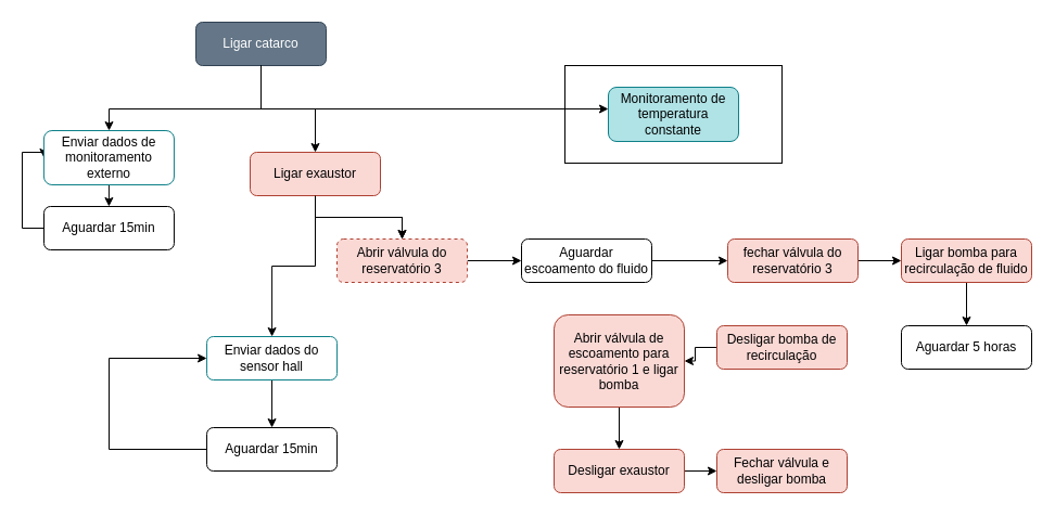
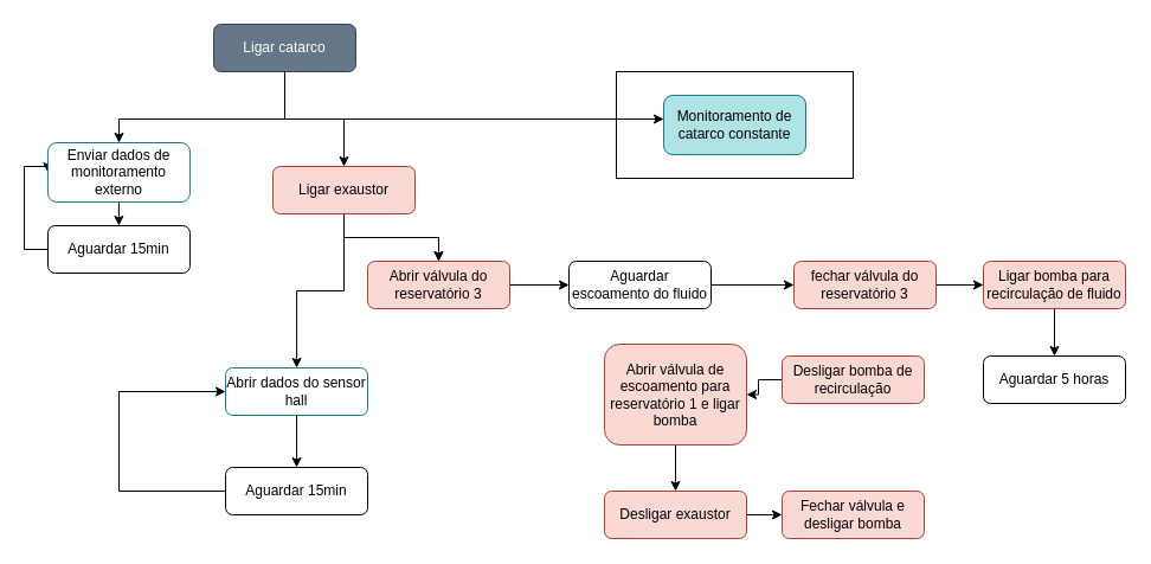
- <mxCell id="35" value="Monitoramento de temperatura constante" style="rounded=1;whiteSpace=wrap;html=1;fontSize=12;glass=0;strokeWidth=1;shadow=0;fillColor=#b0e3e6;strokeColor=#0e8088;" parent="1" vertex="1"><mxGeometry x="560" y="80" width="120" height="50" as="geometry" /></mxCell>
+ <mxCell id="35" value="Monitoramento de catarco constante" style="rounded=1;whiteSpace=wrap;html=1;fontSize=12;glass=0;strokeWidth=1;shadow=0;fillColor=#b0e3e6;strokeColor=#0e8088;" parent="1" vertex="1"><mxGeometry x="560" y="80" width="120" height="50" as="geometry" /></mxCell>
- <mxCell id="16" value="Abrir válvula do reservatório 3" style="rounded=1;whiteSpace=wrap;html=1;fontSize=12;glass=0;strokeWidth=1;shadow=0;fillColor=#fad9d5;strokeColor=#ae4132;dashed=1;" parent="1" vertex="1"><mxGeometry x="310" y="220" width="120" height="40" as="geometry" /></mxCell>
+ <mxCell id="16" value="Abrir válvula do reservatório 3" style="rounded=1;whiteSpace=wrap;html=1;fontSize=12;glass=0;strokeWidth=1;shadow=0;fillColor=#fad9d5;strokeColor=#ae4132;" parent="1" vertex="1"><mxGeometry x="310" y="220" width="120" height="40" as="geometry" /></mxCell>
- <mxCell id="12" value="Enviar dados do sensor hall" style="rounded=1;whiteSpace=wrap;html=1;fontSize=12;glass=0;strokeWidth=1;shadow=0;strokeColor=#0e8088;fillColor=#FFFFFF;" parent="1" vertex="1"><mxGeometry x="190.06" y="310" width="120" height="40" as="geometry" /></mxCell>
+ <mxCell id="12" value="Abrir dados do sensor hall" style="rounded=1;whiteSpace=wrap;html=1;fontSize=12;glass=0;strokeWidth=1;shadow=0;strokeColor=#0e8088;fillColor=#FFFFFF;" parent="1" vertex="1"><mxGeometry x="190.06" y="310" width="120" height="40" as="geometry" /></mxCell>
